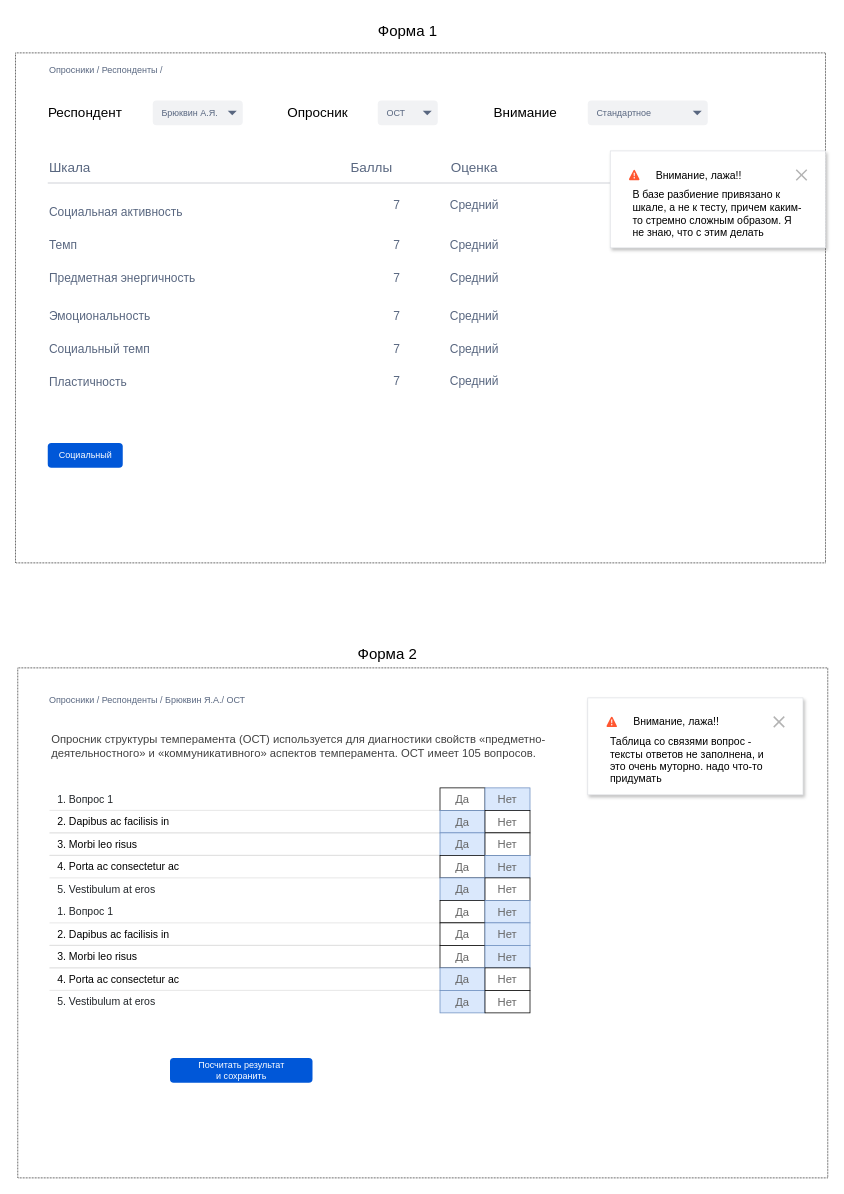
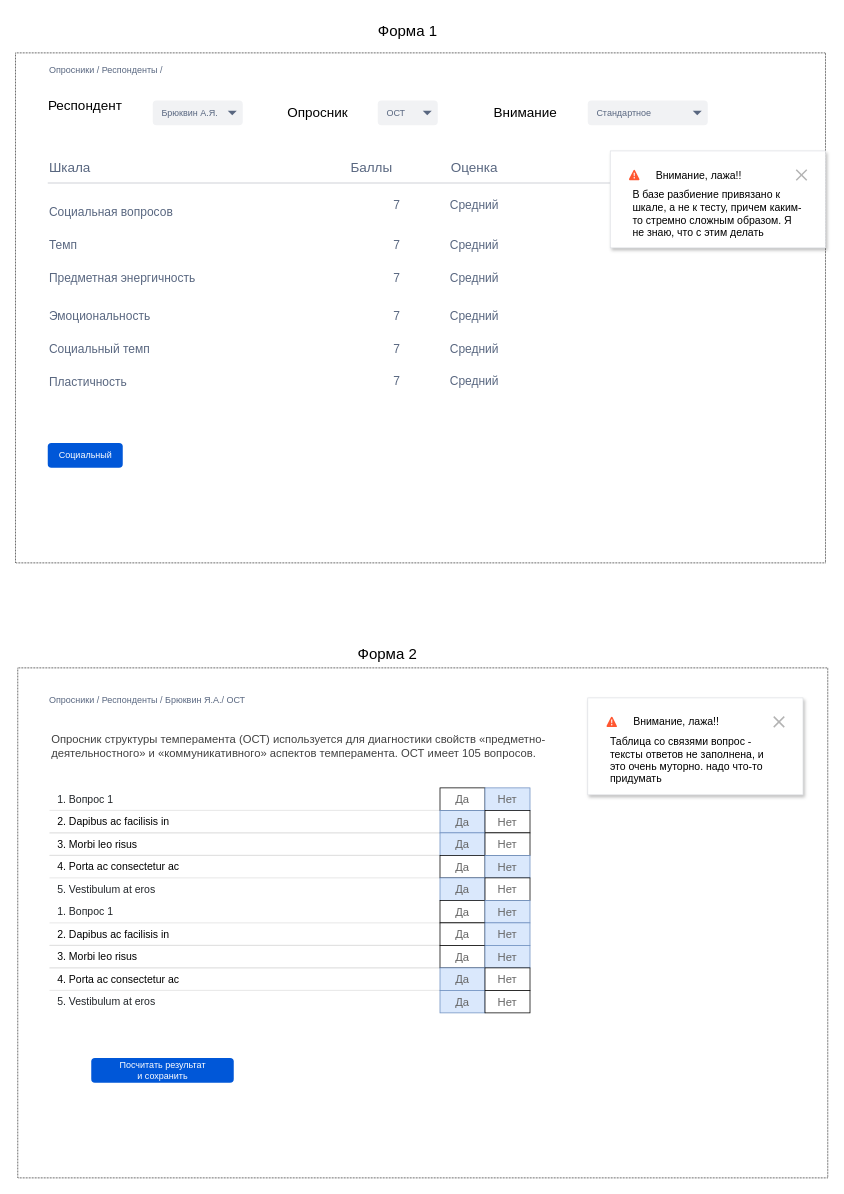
- <mxCell id="3" value="&lt;font style=&quot;font-size: 18px&quot;&gt;Респондент&lt;/font&gt;" style="text;html=1;strokeColor=none;fillColor=none;align=center;verticalAlign=middle;whiteSpace=wrap;rounded=0;dashed=1;dashPattern=1 1;" vertex="1" parent="1"><mxGeometry x="73" y="140" width="80" height="20" as="geometry" /></mxCell>
+ <mxCell id="3" value="&lt;font style=&quot;font-size: 18px&quot;&gt;Респондент&lt;/font&gt;" style="text;html=1;strokeColor=none;fillColor=none;align=center;verticalAlign=middle;whiteSpace=wrap;rounded=0;dashed=1;dashPattern=1 1;" vertex="1" parent="1"><mxGeometry x="73" y="130" width="80" height="20" as="geometry" /></mxCell>
- <mxCell id="23" value="&lt;font style=&quot;font-size: 16px&quot;&gt;Социальная активность&lt;/font&gt;" style="html=1;fillColor=none;strokeColor=none;fontSize=11;align=left;fontColor=#596780;whiteSpace=wrap;dashed=1;dashPattern=1 1;" vertex="1" parent="16"><mxGeometry y="49.54" width="281.17" height="44.184" as="geometry" /></mxCell>
+ <mxCell id="23" value="&lt;font style=&quot;font-size: 16px&quot;&gt;Социальная вопросов&lt;/font&gt;" style="html=1;fillColor=none;strokeColor=none;fontSize=11;align=left;fontColor=#596780;whiteSpace=wrap;dashed=1;dashPattern=1 1;" vertex="1" parent="16"><mxGeometry y="49.54" width="281.17" height="44.184" as="geometry" /></mxCell>
- <mxCell id="70" value="Посчитать результат&lt;br&gt;и сохранить" style="rounded=1;fillColor=#0057D8;strokeColor=none;html=1;fontColor=#ffffff;align=center;verticalAlign=middle;fontStyle=0;fontSize=12;dashed=1;dashPattern=1 1;" vertex="1" parent="1"><mxGeometry x="226" y="1410" width="190" height="33" as="geometry" /></mxCell>
+ <mxCell id="70" value="Посчитать результат&lt;br&gt;и сохранить" style="rounded=1;fillColor=#0057D8;strokeColor=none;html=1;fontColor=#ffffff;align=center;verticalAlign=middle;fontStyle=0;fontSize=12;dashed=1;dashPattern=1 1;" vertex="1" parent="1"><mxGeometry x="121" y="1410" width="190" height="33" as="geometry" /></mxCell>
